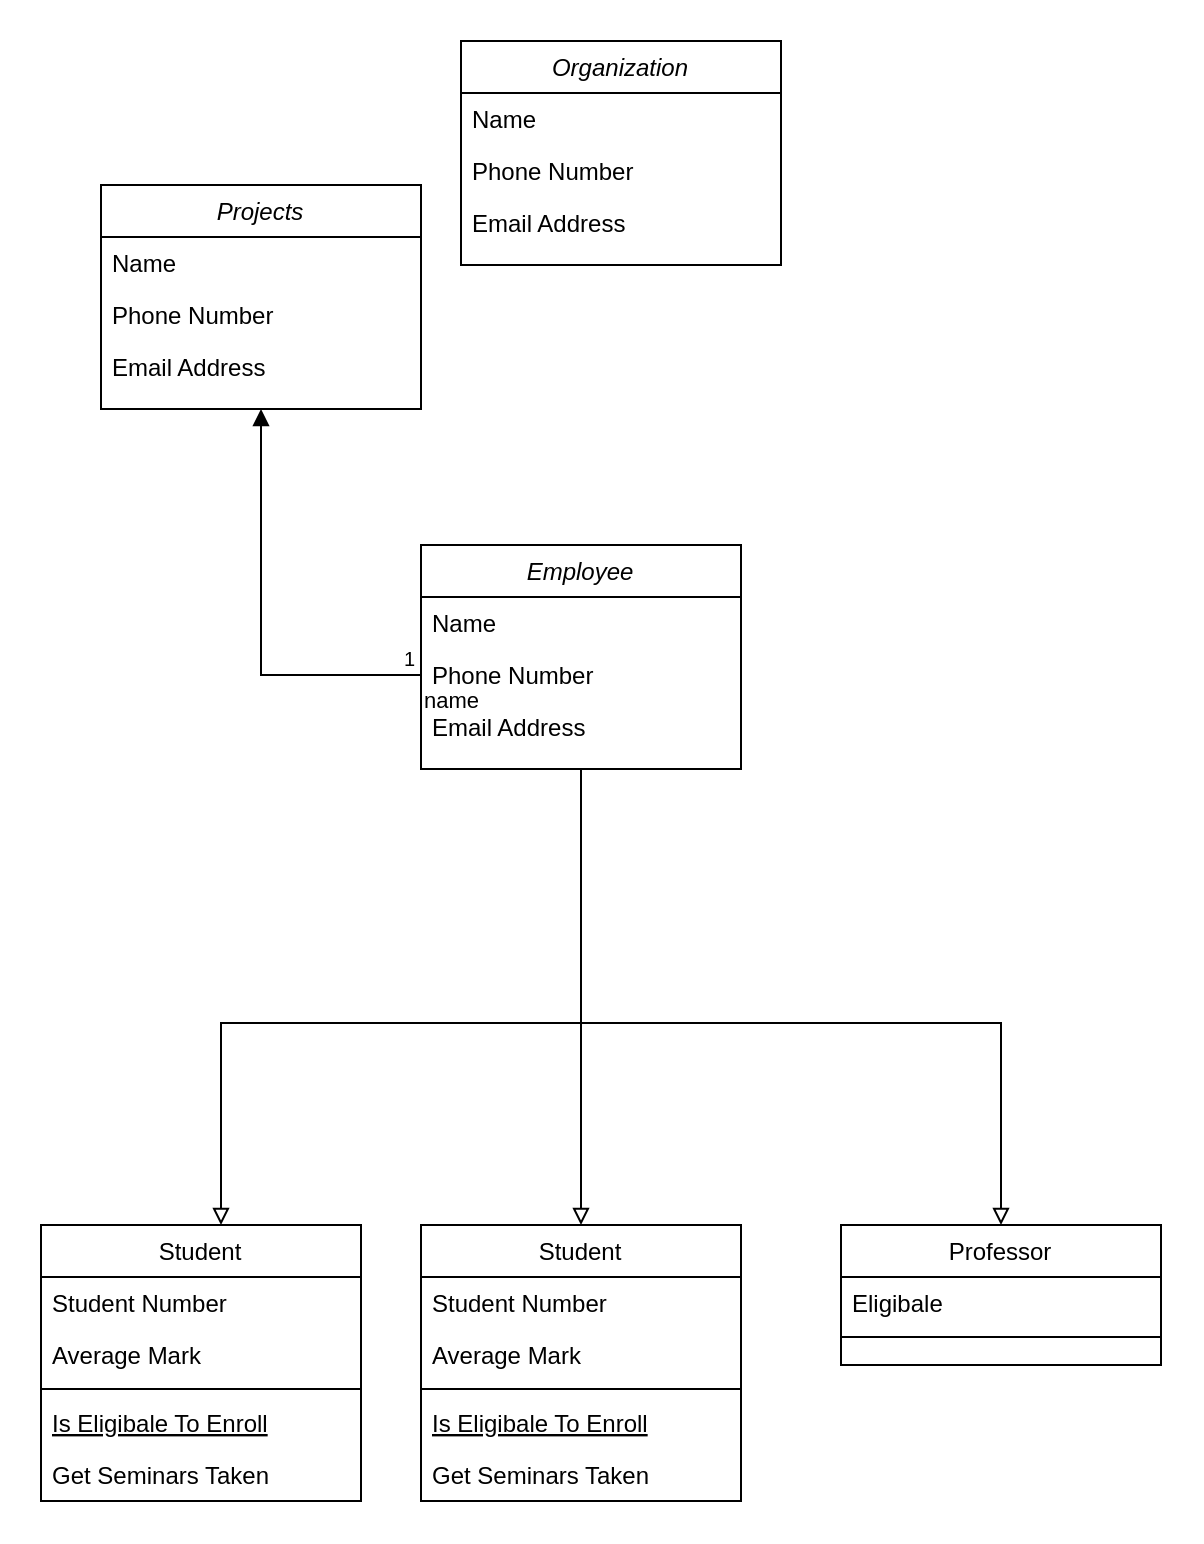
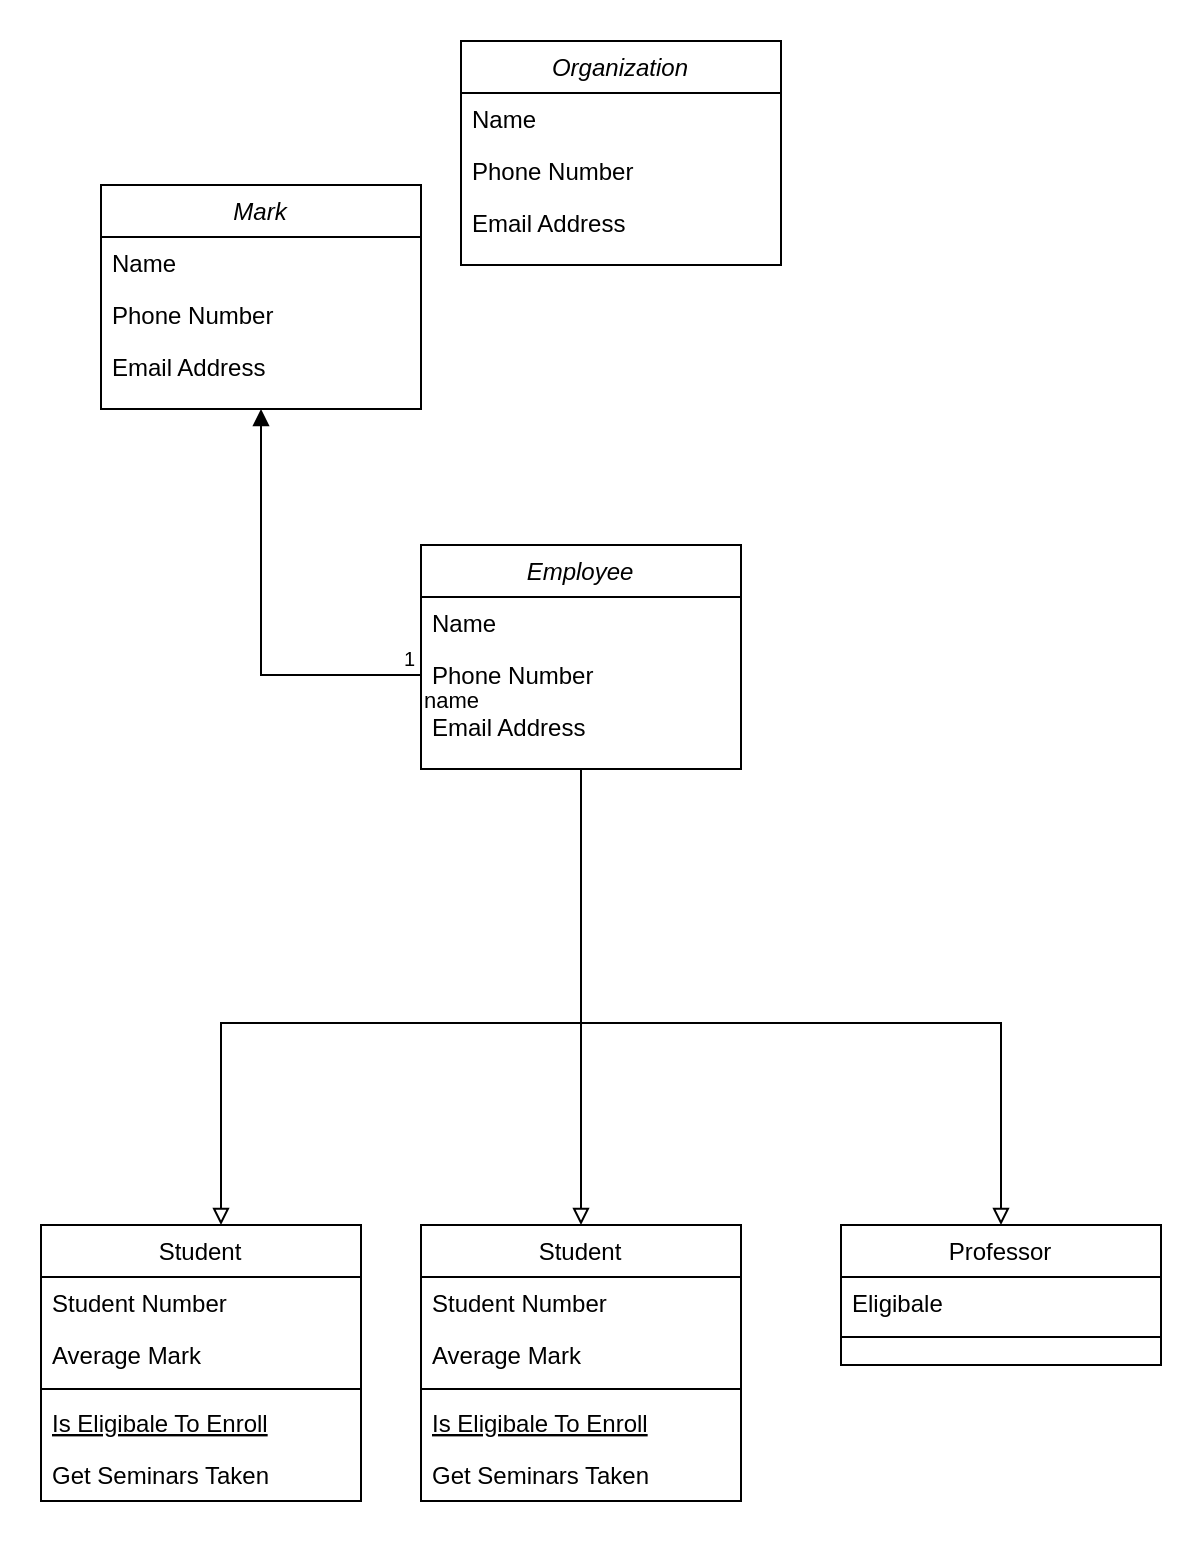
- <mxCell id="24" value="Projects" style="swimlane;fontStyle=2;align=center;verticalAlign=top;childLayout=stackLayout;horizontal=1;startSize=26;horizontalStack=0;resizeParent=1;resizeLast=0;collapsible=1;marginBottom=0;rounded=0;shadow=0;strokeWidth=1;" vertex="1" parent="1"><mxGeometry x="50" y="92" width="160" height="112" as="geometry"><mxRectangle x="230" y="140" width="160" height="26" as="alternateBounds" /></mxGeometry></mxCell>
+ <mxCell id="24" value="Mark" style="swimlane;fontStyle=2;align=center;verticalAlign=top;childLayout=stackLayout;horizontal=1;startSize=26;horizontalStack=0;resizeParent=1;resizeLast=0;collapsible=1;marginBottom=0;rounded=0;shadow=0;strokeWidth=1;" vertex="1" parent="1"><mxGeometry x="50" y="92" width="160" height="112" as="geometry"><mxRectangle x="230" y="140" width="160" height="26" as="alternateBounds" /></mxGeometry></mxCell>
